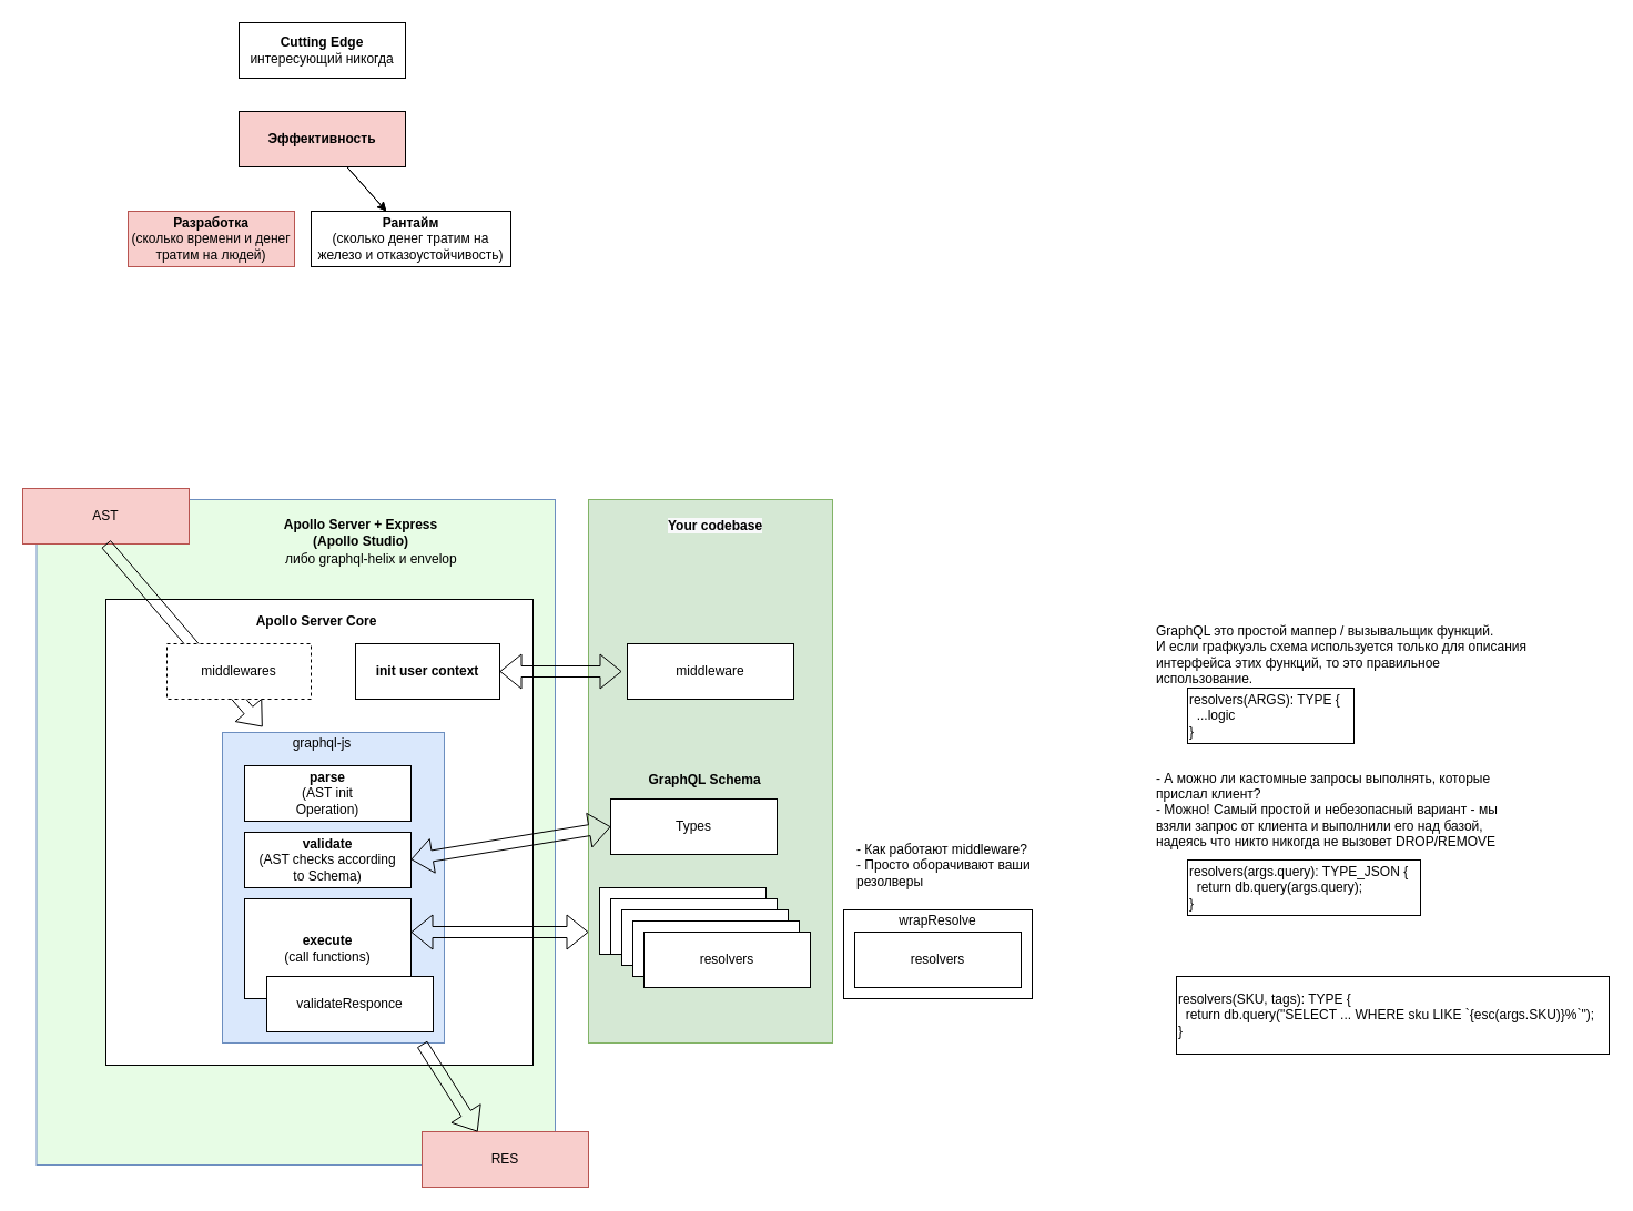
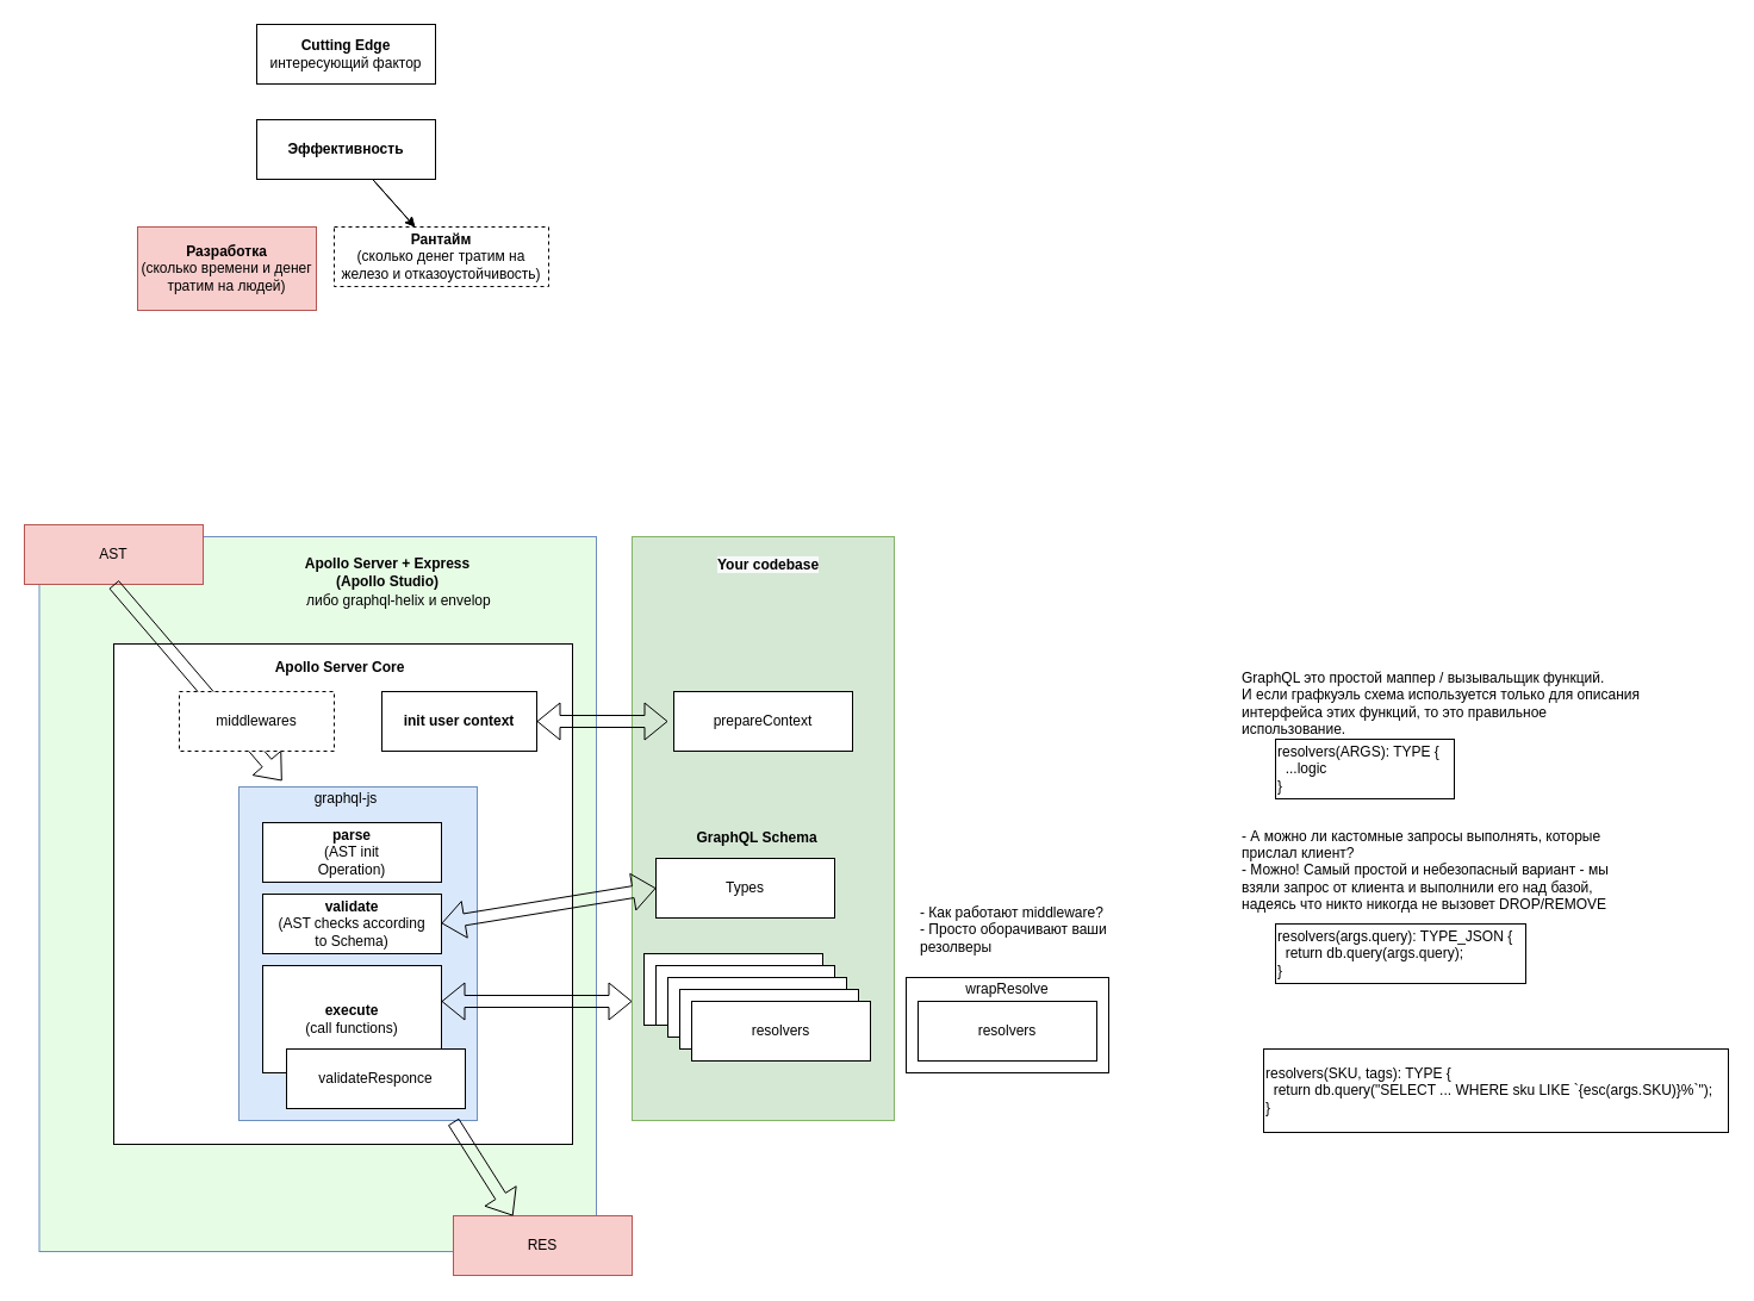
- <mxCell id="43" value="&lt;b&gt;Cutting Edge&lt;/b&gt;&lt;br&gt;интересующий никогда" style="rounded=0;whiteSpace=wrap;html=1;" parent="1" vertex="1"><mxGeometry x="215" y="20" width="150" height="50" as="geometry" /></mxCell>
+ <mxCell id="43" value="&lt;b&gt;Cutting Edge&lt;/b&gt;&lt;br&gt;интересующий фактор" style="rounded=0;whiteSpace=wrap;html=1;" parent="1" vertex="1"><mxGeometry x="215" y="20" width="150" height="50" as="geometry" /></mxCell>
- <mxCell id="15" value="&lt;b&gt;Эффективность&lt;/b&gt;" style="rounded=0;whiteSpace=wrap;html=1;fillColor=#f8cecc;" parent="1" vertex="1"><mxGeometry x="215" y="100" width="150" height="50" as="geometry" /></mxCell>
+ <mxCell id="15" value="&lt;b&gt;Эффективность&lt;/b&gt;" style="rounded=0;whiteSpace=wrap;html=1;" parent="1" vertex="1"><mxGeometry x="215" y="100" width="150" height="50" as="geometry" /></mxCell>
- <mxCell id="16" value="&lt;b&gt;Разработка&lt;/b&gt;&lt;br&gt;(сколько времени и денег тратим на людей)" style="rounded=0;whiteSpace=wrap;html=1;fillColor=#f8cecc;strokeColor=#b85450;" parent="1" vertex="1"><mxGeometry x="115" y="190" width="150" height="50" as="geometry" /></mxCell>
+ <mxCell id="16" value="&lt;b&gt;Разработка&lt;/b&gt;&lt;br&gt;(сколько времени и денег тратим на людей)" style="rounded=0;whiteSpace=wrap;html=1;fillColor=#f8cecc;strokeColor=#b85450;" parent="1" vertex="1"><mxGeometry x="115" y="190" width="150" height="70" as="geometry" /></mxCell>
- <mxCell id="17" value="&lt;b&gt;Рантайм&lt;/b&gt;&lt;br&gt;(сколько денег тратим на железо и отказоустойчивость)" style="rounded=0;whiteSpace=wrap;html=1;" parent="1" vertex="1"><mxGeometry x="280" y="190" width="180" height="50" as="geometry" /></mxCell>
+ <mxCell id="17" value="&lt;b&gt;Рантайм&lt;/b&gt;&lt;br&gt;(сколько денег тратим на железо и отказоустойчивость)" style="rounded=0;whiteSpace=wrap;html=1;dashed=1;" parent="1" vertex="1"><mxGeometry x="280" y="190" width="180" height="50" as="geometry" /></mxCell>
- <mxCell id="9" value="middleware" style="rounded=0;whiteSpace=wrap;html=1;" parent="1" vertex="1"><mxGeometry x="565" y="580" width="150" height="50" as="geometry" /></mxCell>
+ <mxCell id="9" value="prepareContext" style="rounded=0;whiteSpace=wrap;html=1;" parent="1" vertex="1"><mxGeometry x="565" y="580" width="150" height="50" as="geometry" /></mxCell>
